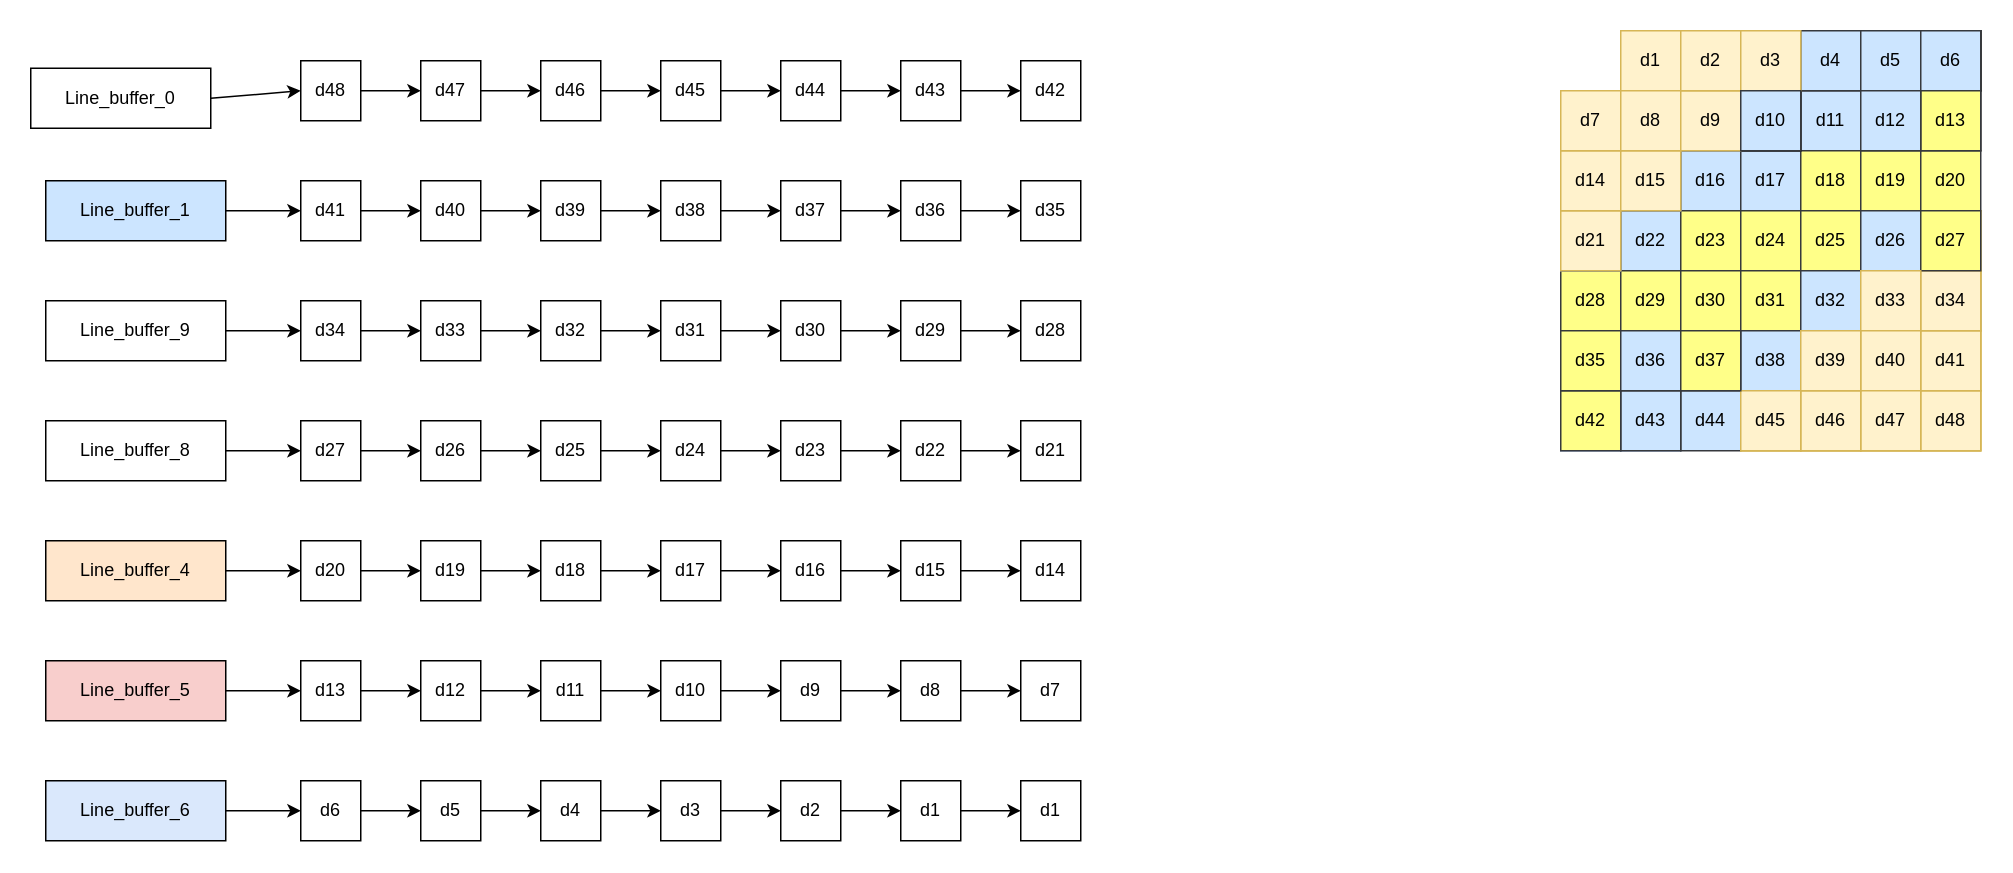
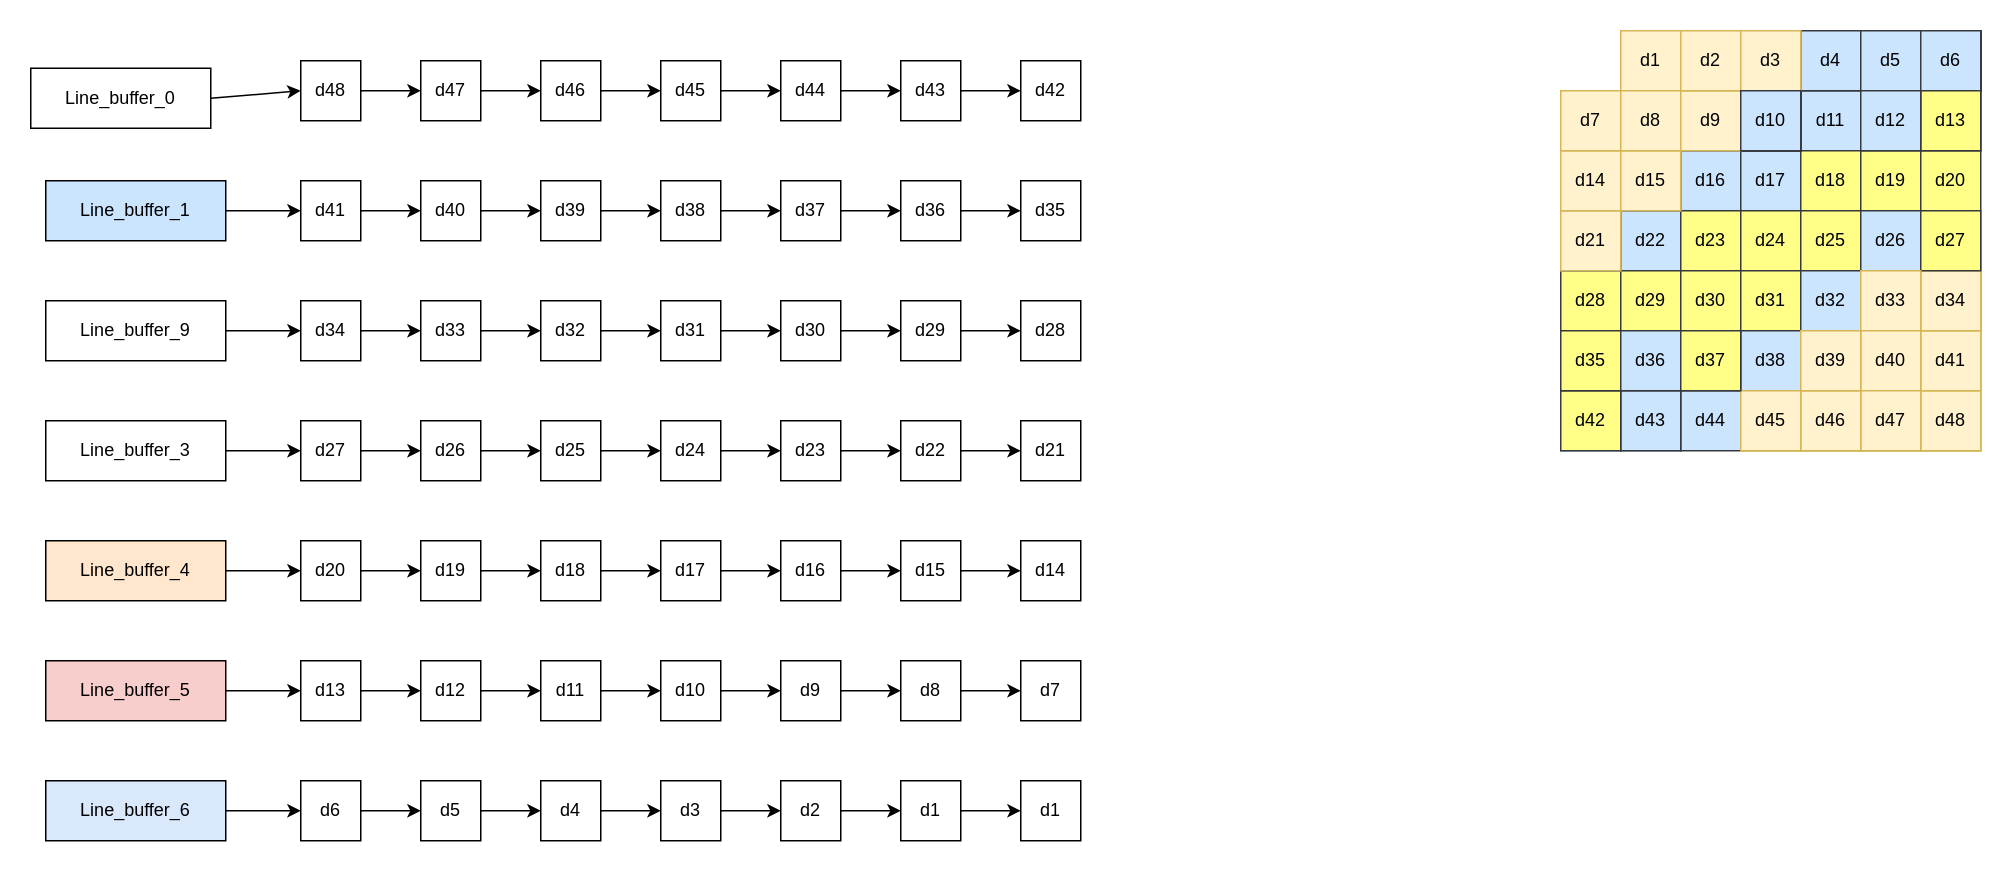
- <mxCell id="8" value="Line_buffer_8" style="rounded=0;whiteSpace=wrap;html=1;" parent="1" vertex="1"><mxGeometry x="30" y="280" width="120" height="40" as="geometry" /></mxCell>
+ <mxCell id="8" value="Line_buffer_3" style="rounded=0;whiteSpace=wrap;html=1;" parent="1" vertex="1"><mxGeometry x="30" y="280" width="120" height="40" as="geometry" /></mxCell>
